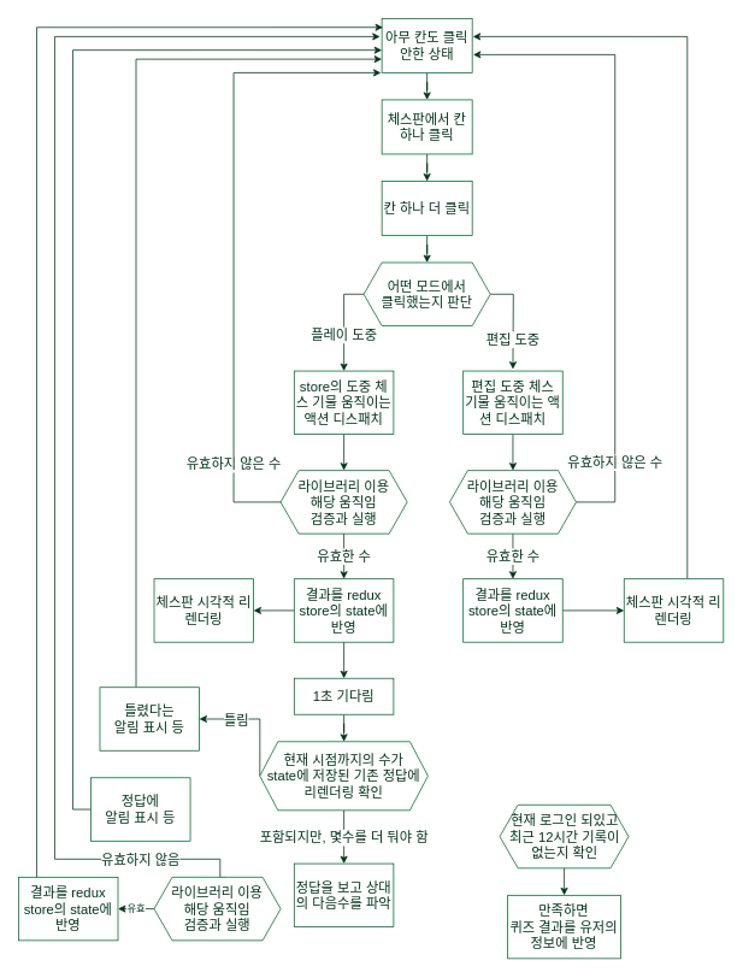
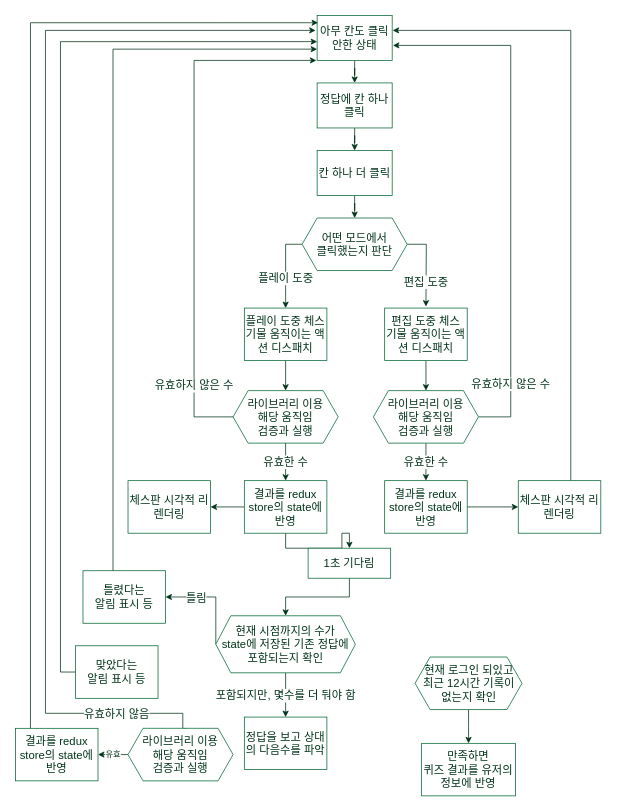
- <mxCell id="3" value="&lt;font style=&quot;font-size: 15px&quot; color=&quot;#00331a&quot;&gt;체스판에서 칸 하나 클릭&lt;/font&gt;" style="whiteSpace=wrap;html=1;strokeColor=#006633;" vertex="1" parent="1"><mxGeometry x="422" y="110" width="100" height="60" as="geometry" /></mxCell>
+ <mxCell id="3" value="&lt;font style=&quot;font-size: 15px&quot; color=&quot;#00331a&quot;&gt;정답에 칸 하나 클릭&lt;/font&gt;" style="whiteSpace=wrap;html=1;strokeColor=#006633;" vertex="1" parent="1"><mxGeometry x="422" y="110" width="100" height="60" as="geometry" /></mxCell>
- <mxCell id="13" value="&lt;font color=&quot;#00331a&quot;&gt;&lt;span style=&quot;font-size: 15px&quot;&gt;store의 도중 체스 기물 움직이는 액션 디스패치&lt;/span&gt;&lt;/font&gt;" style="whiteSpace=wrap;html=1;strokeColor=#006633;" vertex="1" parent="1"><mxGeometry x="325" y="410" width="110" height="70" as="geometry" /></mxCell>
+ <mxCell id="13" value="&lt;font color=&quot;#00331a&quot;&gt;&lt;span style=&quot;font-size: 15px&quot;&gt;플레이 도중 체스 기물 움직이는 액션 디스패치&lt;/span&gt;&lt;/font&gt;" style="whiteSpace=wrap;html=1;strokeColor=#006633;" vertex="1" parent="1"><mxGeometry x="325" y="410" width="110" height="70" as="geometry" /></mxCell>
- <mxCell id="31" value="&lt;font color=&quot;#00331a&quot;&gt;&lt;span style=&quot;font-size: 15px&quot;&gt;1초 기다림&lt;/span&gt;&lt;/font&gt;" style="whiteSpace=wrap;html=1;strokeColor=#006633;" vertex="1" parent="1"><mxGeometry x="325" y="750" width="110" height="40" as="geometry" /></mxCell>
+ <mxCell id="31" value="&lt;font color=&quot;#00331a&quot;&gt;&lt;span style=&quot;font-size: 15px&quot;&gt;1초 기다림&lt;/span&gt;&lt;/font&gt;" style="whiteSpace=wrap;html=1;strokeColor=#006633;" vertex="1" parent="1"><mxGeometry x="410" y="730" width="110" height="40" as="geometry" /></mxCell>
- <mxCell id="35" value="&lt;font color=&quot;#00331a&quot;&gt;&lt;span style=&quot;font-size: 15px&quot;&gt;현재 시점까지의 수가 &lt;br&gt;state에 저장된 기존 정답에 &lt;br&gt;리렌더링 확인&lt;/span&gt;&lt;/font&gt;" style="shape=hexagon;perimeter=hexagonPerimeter2;whiteSpace=wrap;html=1;fixedSize=1;strokeColor=#006633;" vertex="1" parent="1"><mxGeometry x="287" y="820" width="186" height="76" as="geometry" /></mxCell>
+ <mxCell id="35" value="&lt;font color=&quot;#00331a&quot;&gt;&lt;span style=&quot;font-size: 15px&quot;&gt;현재 시점까지의 수가 &lt;br&gt;state에 저장된 기존 정답에 &lt;br&gt;포함되는지 확인&lt;/span&gt;&lt;/font&gt;" style="shape=hexagon;perimeter=hexagonPerimeter2;whiteSpace=wrap;html=1;fixedSize=1;strokeColor=#006633;" vertex="1" parent="1"><mxGeometry x="287" y="820" width="186" height="76" as="geometry" /></mxCell>
- <mxCell id="39" value="&lt;font color=&quot;#00331a&quot;&gt;&lt;span style=&quot;font-size: 15px&quot;&gt;정답에 &lt;br&gt;알림 표시 등&lt;/span&gt;&lt;/font&gt;" style="whiteSpace=wrap;html=1;strokeColor=#006633;" vertex="1" parent="1"><mxGeometry x="100" y="860" width="110" height="70" as="geometry" /></mxCell>
+ <mxCell id="39" value="&lt;font color=&quot;#00331a&quot;&gt;&lt;span style=&quot;font-size: 15px&quot;&gt;맞았다는 &lt;br&gt;알림 표시 등&lt;/span&gt;&lt;/font&gt;" style="whiteSpace=wrap;html=1;strokeColor=#006633;" vertex="1" parent="1"><mxGeometry x="100" y="860" width="110" height="70" as="geometry" /></mxCell>
- <mxCell id="48" value="&lt;font color=&quot;#00331a&quot;&gt;&lt;span style=&quot;font-size: 15px&quot;&gt;현재 로그인 되있고&lt;br&gt;최근 12시간 기록이 &lt;br&gt;없는지 확인&lt;br&gt;&lt;/span&gt;&lt;/font&gt;" style="shape=hexagon;perimeter=hexagonPerimeter2;whiteSpace=wrap;html=1;fixedSize=1;strokeColor=#006633;" vertex="1" parent="1"><mxGeometry x="552.5" y="890" width="142.5" height="70" as="geometry" /></mxCell>
+ <mxCell id="48" value="&lt;font color=&quot;#00331a&quot;&gt;&lt;span style=&quot;font-size: 15px&quot;&gt;현재 로그인 되있고&lt;br&gt;최근 12시간 기록이 &lt;br&gt;없는지 확인&lt;br&gt;&lt;/span&gt;&lt;/font&gt;" style="shape=hexagon;perimeter=hexagonPerimeter2;whiteSpace=wrap;html=1;fixedSize=1;strokeColor=#006633;" vertex="1" parent="1"><mxGeometry x="552.5" y="875" width="142.5" height="70" as="geometry" /></mxCell>
